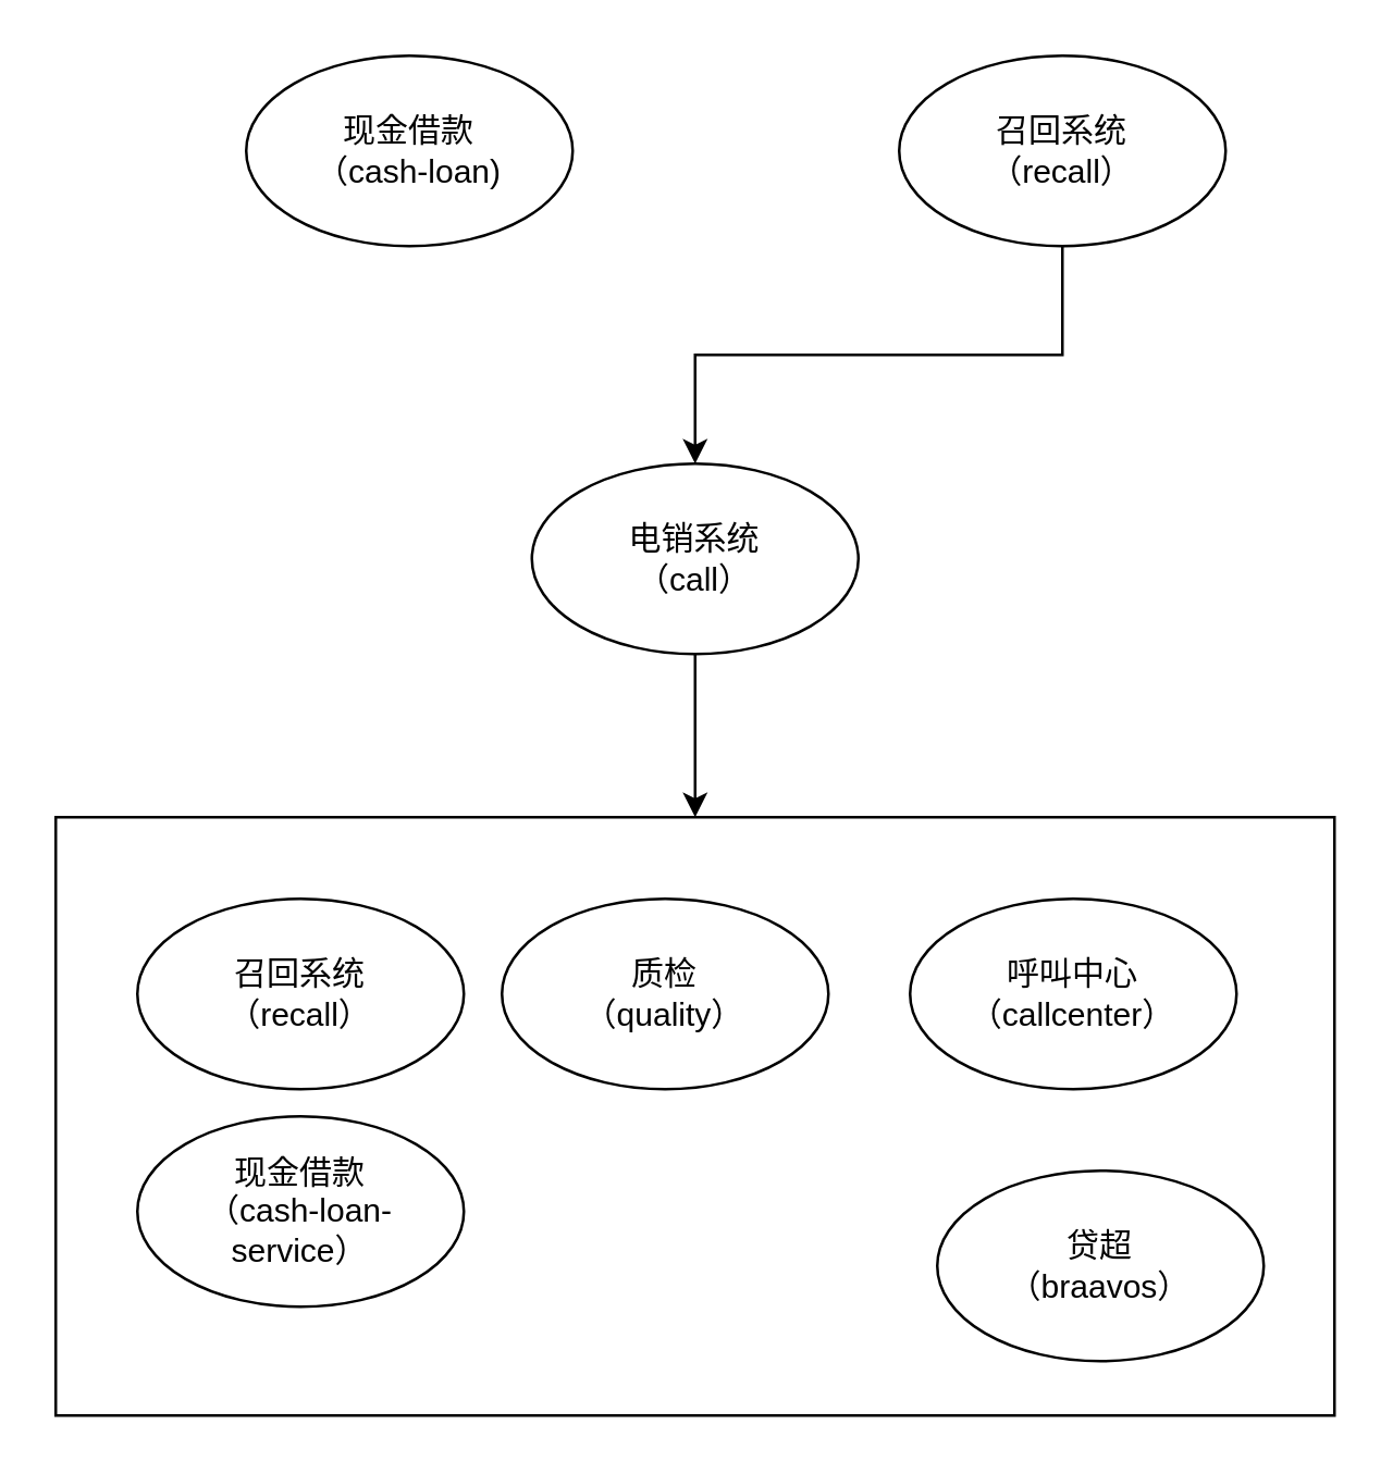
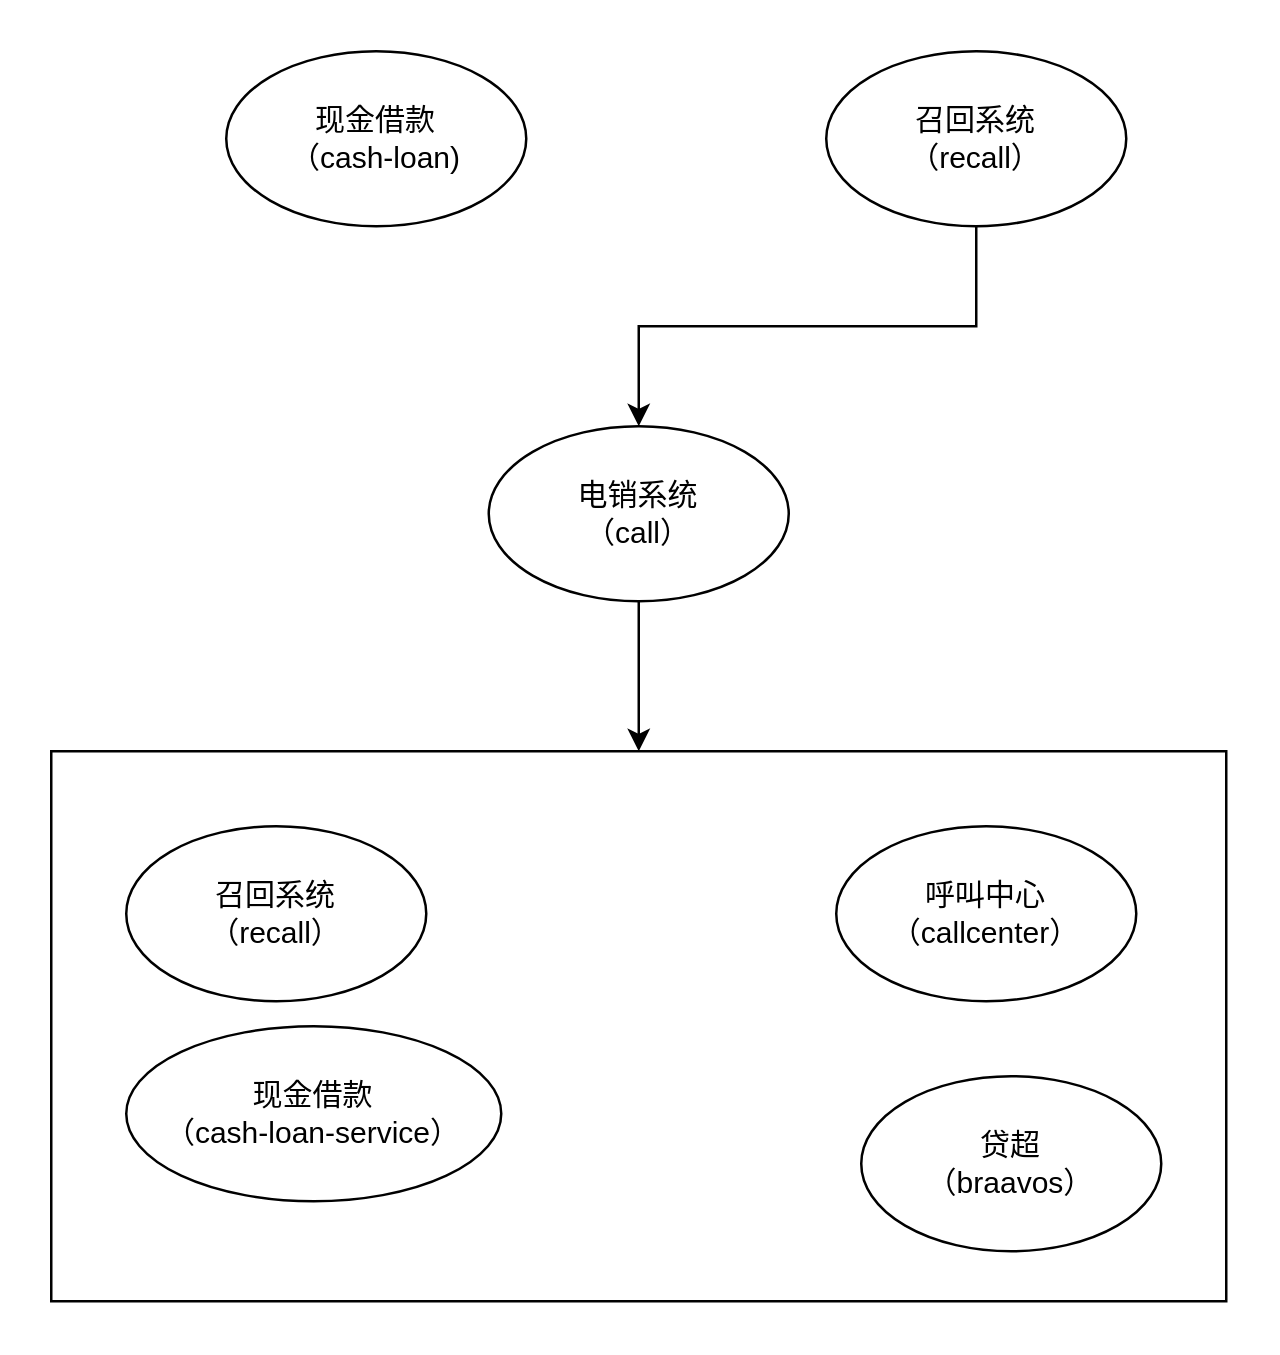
- <mxCell id="9" value="质检&lt;br&gt;（quality&lt;span style=&quot;background-color: initial;&quot;&gt;）&lt;/span&gt;" style="ellipse;whiteSpace=wrap;html=1;" vertex="1" parent="1"><mxGeometry x="184" y="330" width="120" height="70" as="geometry" /></mxCell>
- <mxCell id="12" value="现金借款&lt;br&gt;（cash-loan-service&lt;span style=&quot;background-color: initial;&quot;&gt;）&lt;/span&gt;" style="ellipse;whiteSpace=wrap;html=1;" vertex="1" parent="1"><mxGeometry x="50" y="410" width="120" height="70" as="geometry" /></mxCell>
+ <mxCell id="12" value="现金借款&lt;br&gt;（cash-loan-service&lt;span style=&quot;background-color: initial;&quot;&gt;）&lt;/span&gt;" style="ellipse;whiteSpace=wrap;html=1;" vertex="1" parent="1"><mxGeometry x="50" y="410" width="150" height="70" as="geometry" /></mxCell>
